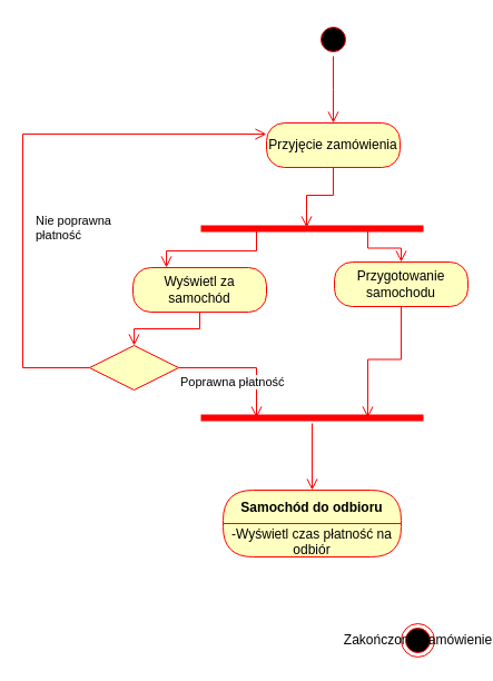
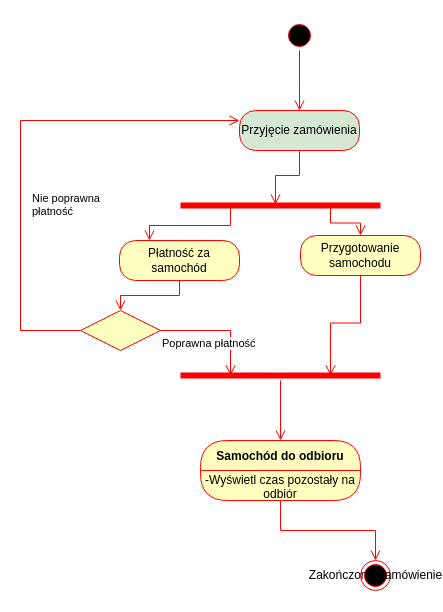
- <mxCell id="4" value="Przyjęcie zamówienia" style="rounded=1;whiteSpace=wrap;html=1;arcSize=40;fontColor=#000000;fillColor=#ffffc0;strokeColor=#ff0000;" vertex="1" parent="1"><mxGeometry x="239" y="110" width="120" height="40" as="geometry" /></mxCell>
+ <mxCell id="4" value="Przyjęcie zamówienia" style="rounded=1;whiteSpace=wrap;html=1;arcSize=40;fontColor=#000000;fillColor=#d5e8d4;strokeColor=#ff0000;" vertex="1" parent="1"><mxGeometry x="239" y="110" width="120" height="40" as="geometry" /></mxCell>
- <mxCell id="6" value="Wyświetl za samochód" style="rounded=1;whiteSpace=wrap;html=1;arcSize=40;fontColor=#000000;fillColor=#ffffc0;strokeColor=#ff0000;" vertex="1" parent="1"><mxGeometry x="119" y="240" width="120" height="40" as="geometry" /></mxCell>
+ <mxCell id="6" value="Płatność za samochód" style="rounded=1;whiteSpace=wrap;html=1;arcSize=40;fontColor=#000000;fillColor=#ffffc0;strokeColor=#ff0000;" vertex="1" parent="1"><mxGeometry x="119" y="240" width="120" height="40" as="geometry" /></mxCell>
- <mxCell id="17" value="-Wyświetl czas płatność na odbiór" style="text;html=1;strokeColor=none;fillColor=none;align=center;verticalAlign=middle;spacingLeft=4;spacingRight=4;whiteSpace=wrap;overflow=hidden;rotatable=0;fontColor=#000000;" vertex="1" parent="16"><mxGeometry y="30" width="160" height="30" as="geometry" /></mxCell>
+ <mxCell id="17" value="-Wyświetl czas pozostały na odbiór" style="text;html=1;strokeColor=none;fillColor=none;align=center;verticalAlign=middle;spacingLeft=4;spacingRight=4;whiteSpace=wrap;overflow=hidden;rotatable=0;fontColor=#000000;" vertex="1" parent="16"><mxGeometry y="30" width="160" height="30" as="geometry" /></mxCell>
+ <mxCell id="18" value="" style="edgeStyle=orthogonalEdgeStyle;html=1;verticalAlign=bottom;endArrow=open;endSize=8;strokeColor=#ff0000;rounded=0;entryX=0.5;entryY=0;entryDx=0;entryDy=0;" edge="1" source="16" parent="1" target="15"><mxGeometry relative="1" as="geometry"><mxPoint x="300" y="560" as="targetPoint" /></mxGeometry></mxCell>
